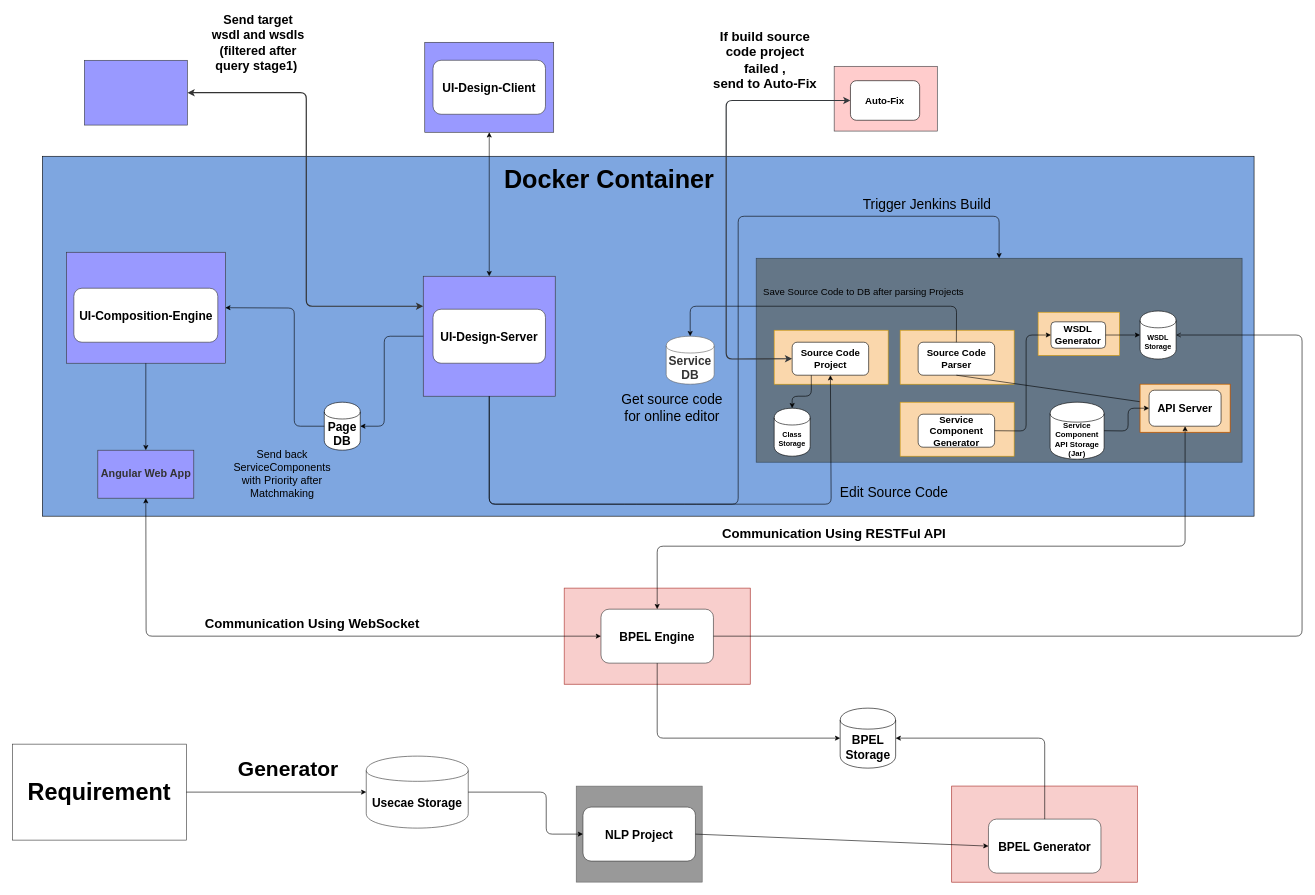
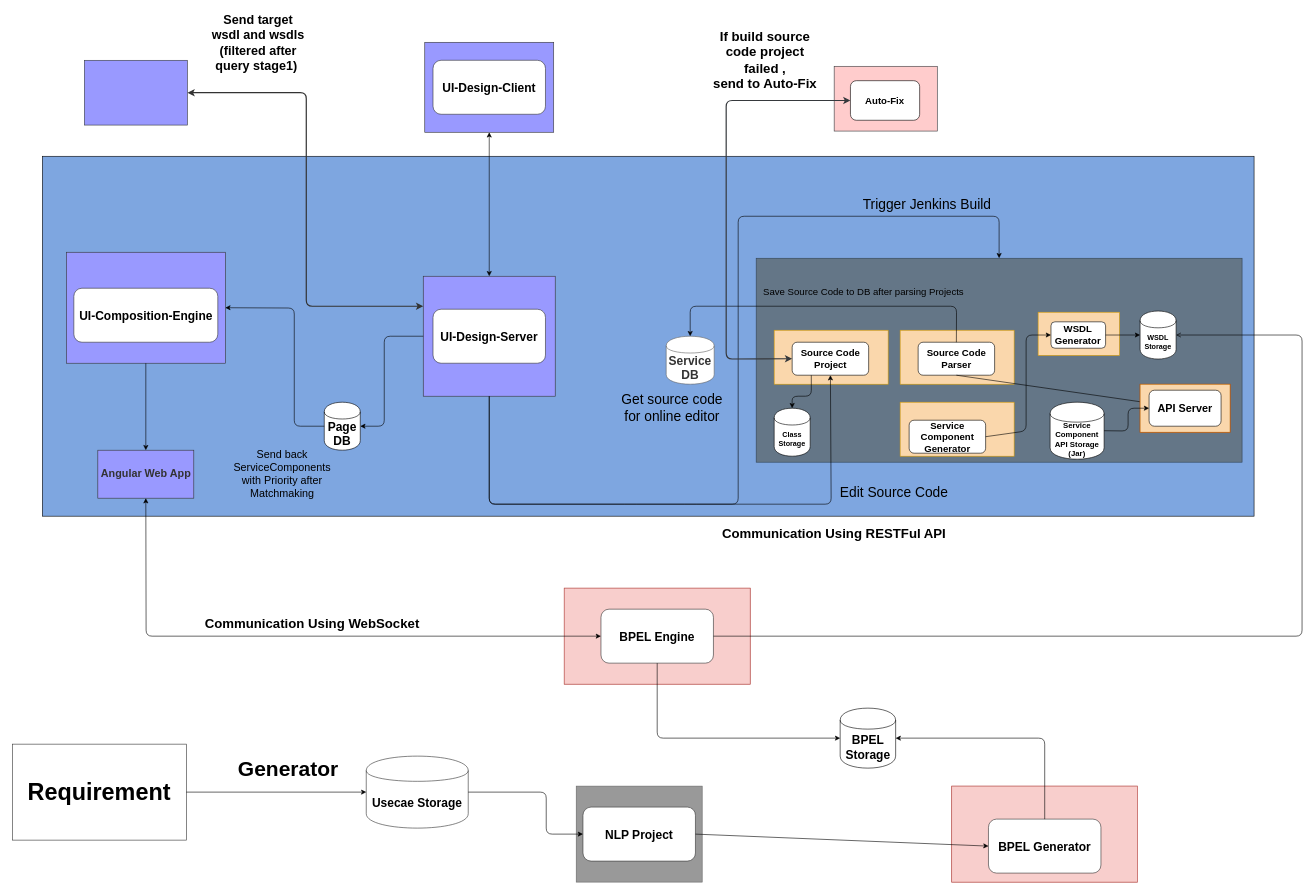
- <mxCell id="48" value="&lt;font style=&quot;font-size: 42px&quot;&gt;&lt;b&gt;Docker Container&lt;/b&gt;&lt;/font&gt;" style="text;html=1;strokeColor=none;fillColor=none;align=center;verticalAlign=middle;whiteSpace=wrap;rounded=0;" vertex="1" parent="2"><mxGeometry x="790" y="-140" width="370" height="20" as="geometry" /></mxCell>
- <mxCell id="24" value="&lt;span style=&quot;font-size: 16px&quot;&gt;&lt;b&gt;Service Component Generator&lt;/b&gt;&lt;/span&gt;" style="rounded=1;whiteSpace=wrap;html=1;fillColor=#FFFFFF;" vertex="1" parent="22"><mxGeometry x="30" y="20" width="127.5" height="55" as="geometry" /></mxCell>
+ <mxCell id="24" value="&lt;span style=&quot;font-size: 16px&quot;&gt;&lt;b&gt;Service Component Generator&lt;/b&gt;&lt;/span&gt;" style="rounded=1;whiteSpace=wrap;html=1;fillColor=#FFFFFF;" vertex="1" parent="22"><mxGeometry x="15" y="30" width="127.5" height="55" as="geometry" /></mxCell>
- <mxCell id="73" value="" style="endArrow=classic;startArrow=classic;html=1;exitX=0.5;exitY=0;exitDx=0;exitDy=0;entryX=0.5;entryY=1;entryDx=0;entryDy=0;" edge="1" parent="1" source="68" target="37"><mxGeometry width="50" height="50" relative="1" as="geometry"><mxPoint x="1600" y="720" as="sourcePoint" /><mxPoint x="1650" y="670" as="targetPoint" /><Array as="points"><mxPoint x="1095" y="910" /><mxPoint x="1975" y="910" /></Array></mxGeometry></mxCell>
